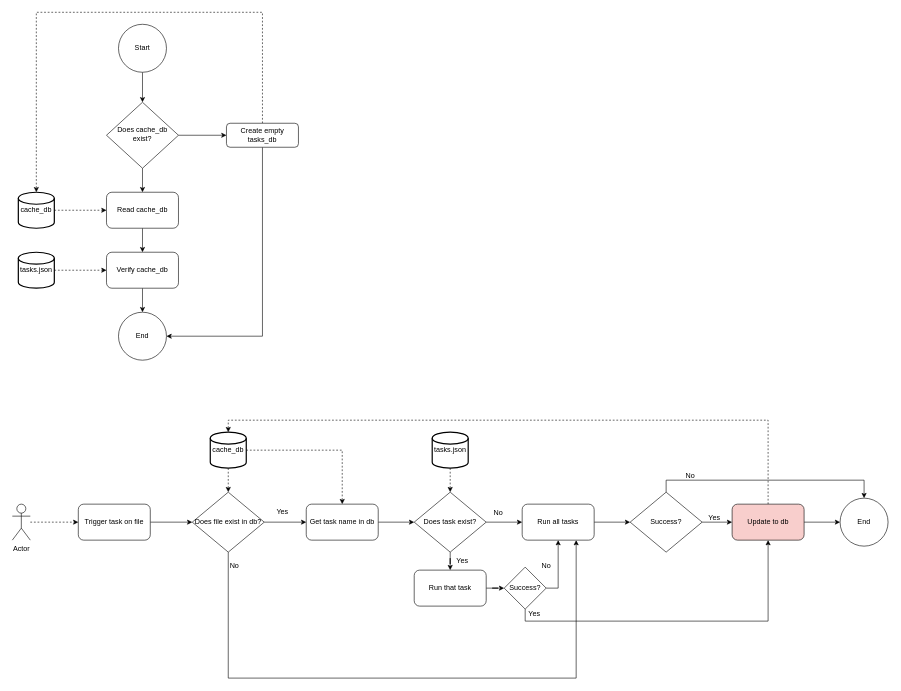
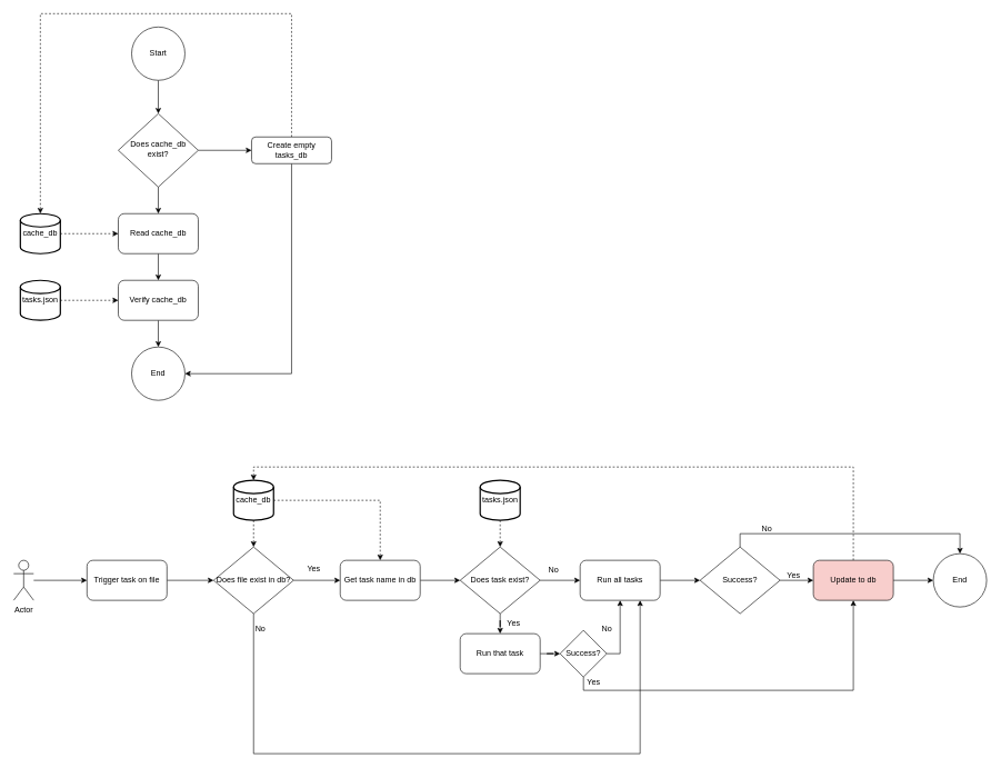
- <mxCell id="14" value="" style="edgeStyle=orthogonalEdgeStyle;rounded=0;orthogonalLoop=1;jettySize=auto;html=1;dashed=1;" edge="1" parent="1" source="15" target="18"><mxGeometry relative="1" as="geometry" /></mxCell>
+ <mxCell id="14" value="" style="edgeStyle=orthogonalEdgeStyle;rounded=0;orthogonalLoop=1;jettySize=auto;html=1;" edge="1" parent="1" source="15" target="18"><mxGeometry relative="1" as="geometry" /></mxCell>
